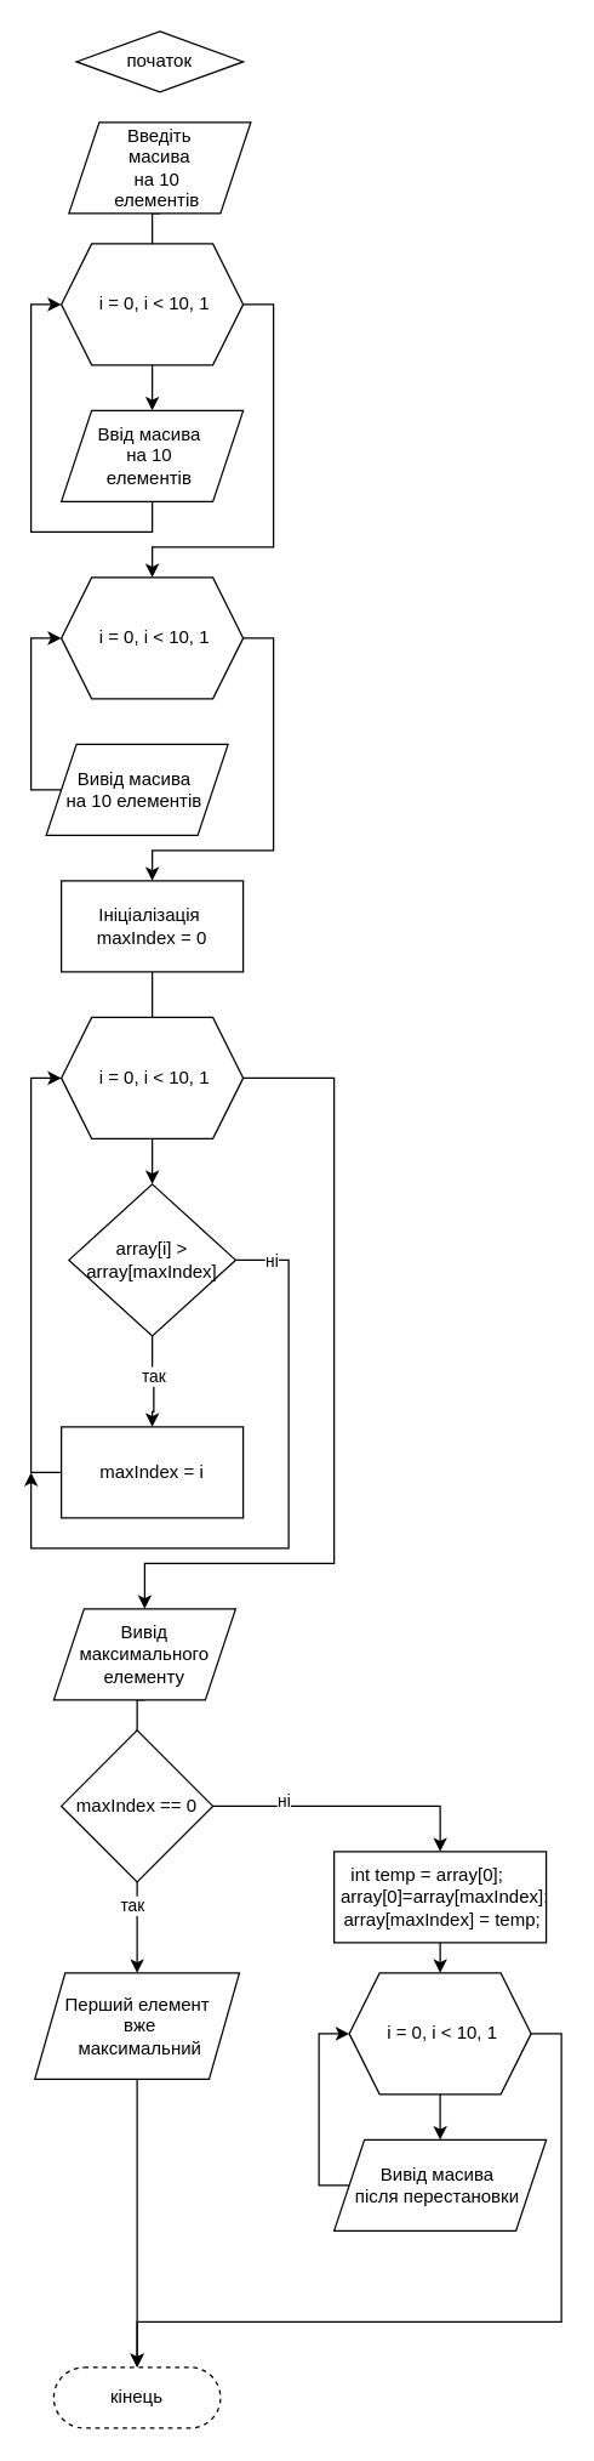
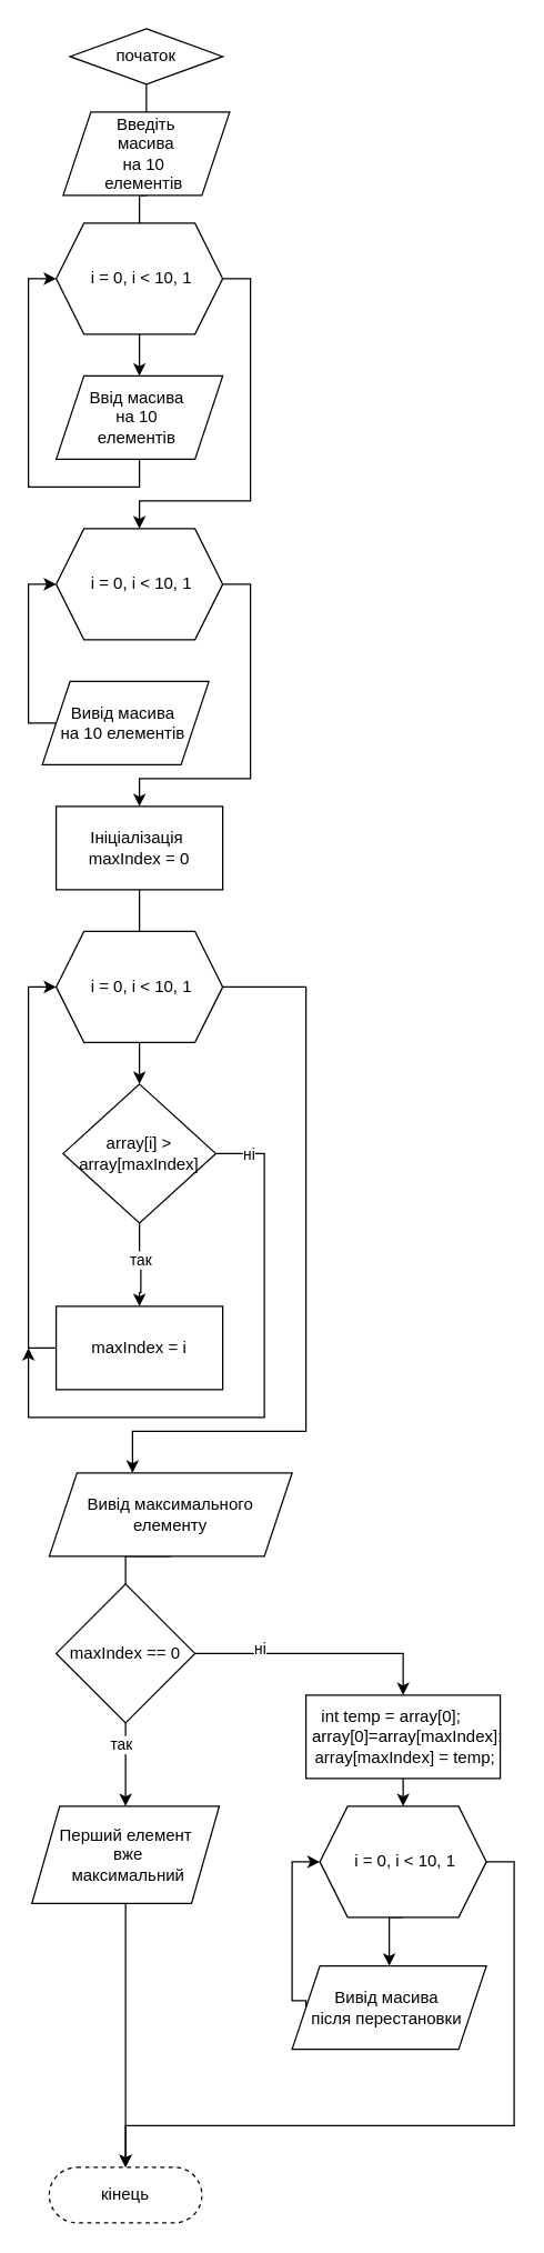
+ <mxCell id="2" style="edgeStyle=orthogonalEdgeStyle;rounded=0;orthogonalLoop=1;jettySize=auto;html=1;exitX=0.5;exitY=1;exitDx=0;exitDy=0;entryX=0.5;entryY=0;entryDx=0;entryDy=0;endArrow=none;startFill=0;" edge="1" parent="1" source="3" target="10"><mxGeometry relative="1" as="geometry" /></mxCell>
- <mxCell id="28" value="Вивід максимального елементу" style="shape=parallelogram;perimeter=parallelogramPerimeter;whiteSpace=wrap;html=1;fixedSize=1;" vertex="1" parent="1"><mxGeometry x="35" y="1060" width="120" height="60" as="geometry" /></mxCell>
+ <mxCell id="28" value="Вивід максимального елементу" style="shape=parallelogram;perimeter=parallelogramPerimeter;whiteSpace=wrap;html=1;fixedSize=1;" vertex="1" parent="1"><mxGeometry x="35" y="1060" width="175" height="60" as="geometry" /></mxCell>
- <mxCell id="43" value="Вивід масива&amp;nbsp;&lt;div&gt;після перестановки&amp;nbsp;&lt;/div&gt;" style="shape=parallelogram;perimeter=parallelogramPerimeter;whiteSpace=wrap;html=1;fixedSize=1;" vertex="1" parent="1"><mxGeometry x="220" y="1410" width="140" height="60" as="geometry" /></mxCell>
+ <mxCell id="43" value="Вивід масива&amp;nbsp;&lt;div&gt;після перестановки&amp;nbsp;&lt;/div&gt;" style="shape=parallelogram;perimeter=parallelogramPerimeter;whiteSpace=wrap;html=1;fixedSize=1;" vertex="1" parent="1"><mxGeometry x="210" y="1415" width="140" height="60" as="geometry" /></mxCell>
